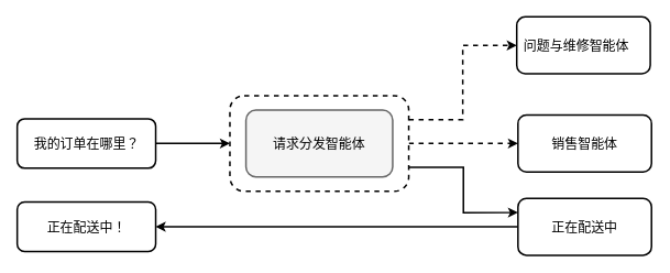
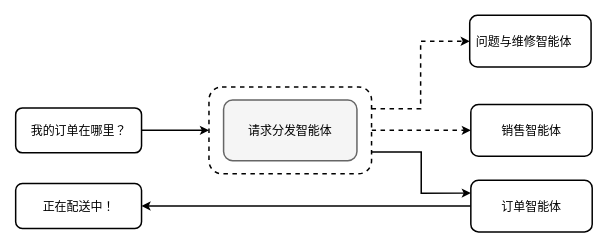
- <mxCell id="19" value="&lt;span style=&quot;font-size: 16px;&quot;&gt;正在配送中&lt;/span&gt;" style="text;html=1;align=center;verticalAlign=middle;whiteSpace=wrap;rounded=0;" vertex="1" parent="1"><mxGeometry x="640" y="259.5" width="137" height="30" as="geometry" /></mxCell>
+ <mxCell id="19" value="&lt;span style=&quot;font-size: 16px;&quot;&gt;订单智能体&lt;/span&gt;" style="text;html=1;align=center;verticalAlign=middle;whiteSpace=wrap;rounded=0;" vertex="1" parent="1"><mxGeometry x="640" y="259.5" width="137" height="30" as="geometry" /></mxCell>
